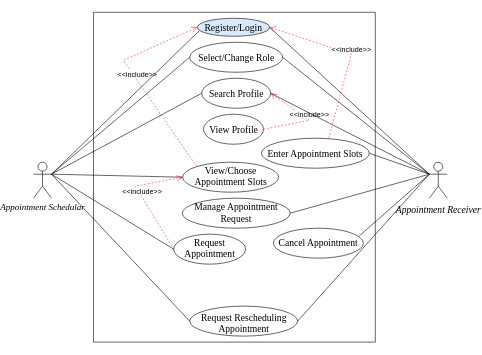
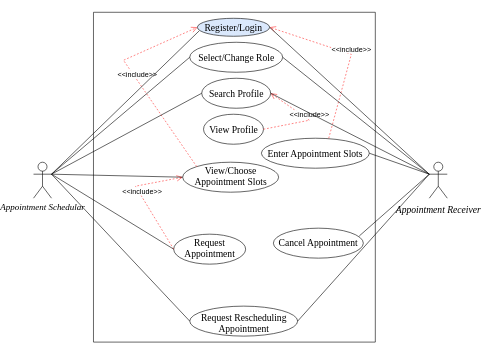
- <mxCell id="31" value="" style="endArrow=none;html=1;rounded=0;entryX=0;entryY=0.333;entryDx=0;entryDy=0;entryPerimeter=0;exitX=1;exitY=0.5;exitDx=0;exitDy=0;" edge="1" parent="1" source="17" target="18"><mxGeometry width="50" height="50" relative="1" as="geometry"><mxPoint x="460" y="380" as="sourcePoint" /><mxPoint x="510" y="330" as="targetPoint" /></mxGeometry></mxCell>
- <mxCell id="17" value="Manage Appointment Request" style="ellipse;whiteSpace=wrap;html=1;fontFamily=Times New Roman;fontSize=16;verticalAlign=middle;" vertex="1" parent="3"><mxGeometry x="148" y="310" width="180" height="50" as="geometry" /></mxCell>
